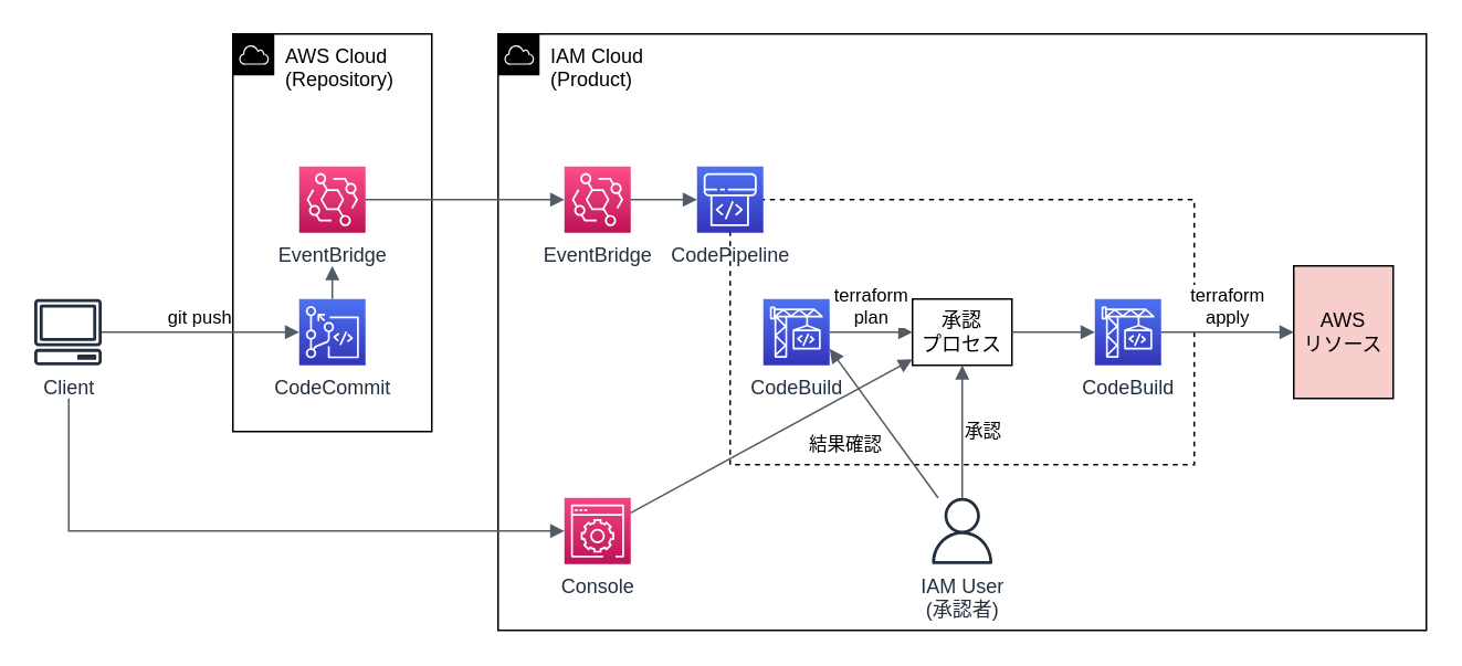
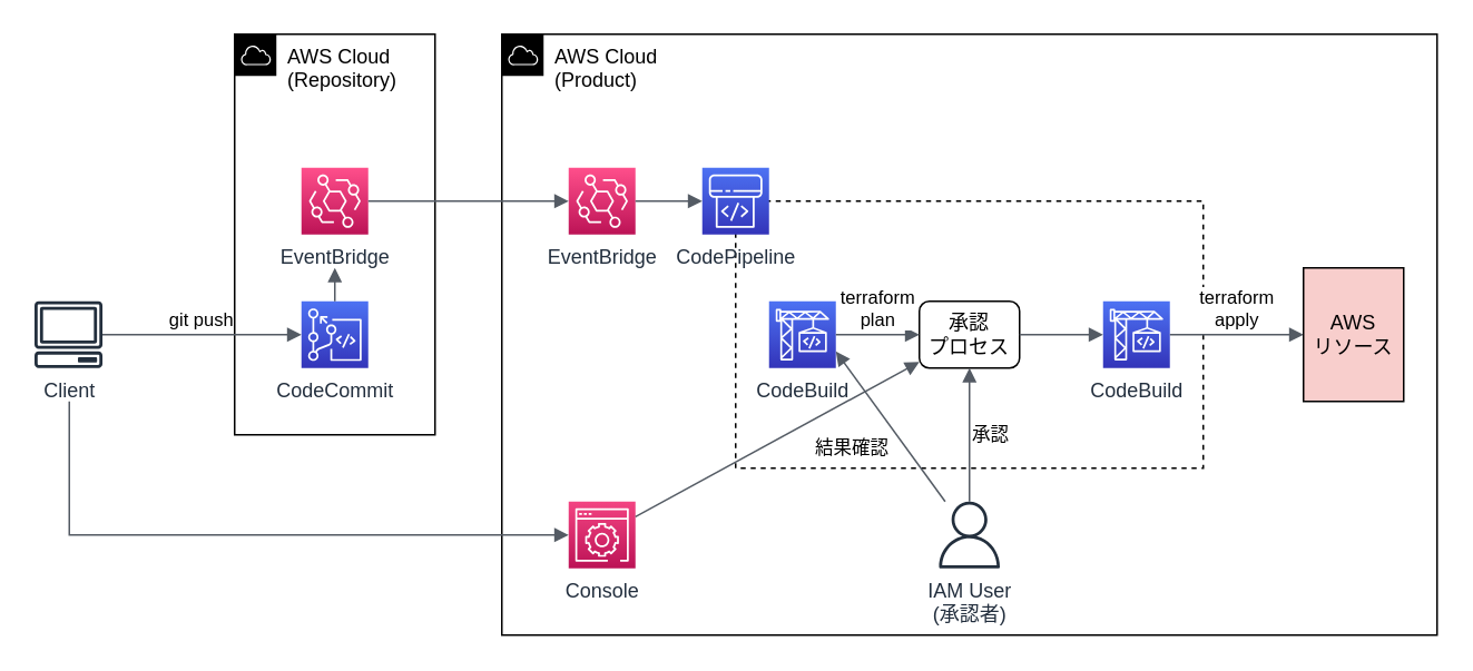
- <mxCell id="2" value="IAM Cloud&lt;br&gt;(Product)" style="sketch=0;outlineConnect=0;gradientColor=none;html=1;whiteSpace=wrap;fontSize=12;fontStyle=0;shape=mxgraph.aws4.group;grIcon=mxgraph.aws4.group_aws_cloud;strokeColor=#000000;fillColor=none;verticalAlign=top;align=left;spacingLeft=30;fontColor=#000000;dashed=0;" parent="1" vertex="1"><mxGeometry x="300" y="20" width="560" height="360" as="geometry" /></mxCell>
+ <mxCell id="2" value="AWS Cloud&lt;br&gt;(Product)" style="sketch=0;outlineConnect=0;gradientColor=none;html=1;whiteSpace=wrap;fontSize=12;fontStyle=0;shape=mxgraph.aws4.group;grIcon=mxgraph.aws4.group_aws_cloud;strokeColor=#000000;fillColor=none;verticalAlign=top;align=left;spacingLeft=30;fontColor=#000000;dashed=0;" parent="1" vertex="1"><mxGeometry x="300" y="20" width="560" height="360" as="geometry" /></mxCell>
- <mxCell id="15" value="承認&lt;br&gt;プロセス" style="rounded=0;whiteSpace=wrap;html=1;fontColor=#000000;strokeColor=#000000;fillColor=none;" parent="1" vertex="1"><mxGeometry x="550" y="180" width="60" height="40" as="geometry" /></mxCell>
+ <mxCell id="15" value="承認&lt;br&gt;プロセス" style="whiteSpace=wrap;html=1;fontColor=#000000;strokeColor=#000000;fillColor=none;rounded=1;" parent="1" vertex="1"><mxGeometry x="550" y="180" width="60" height="40" as="geometry" /></mxCell>
